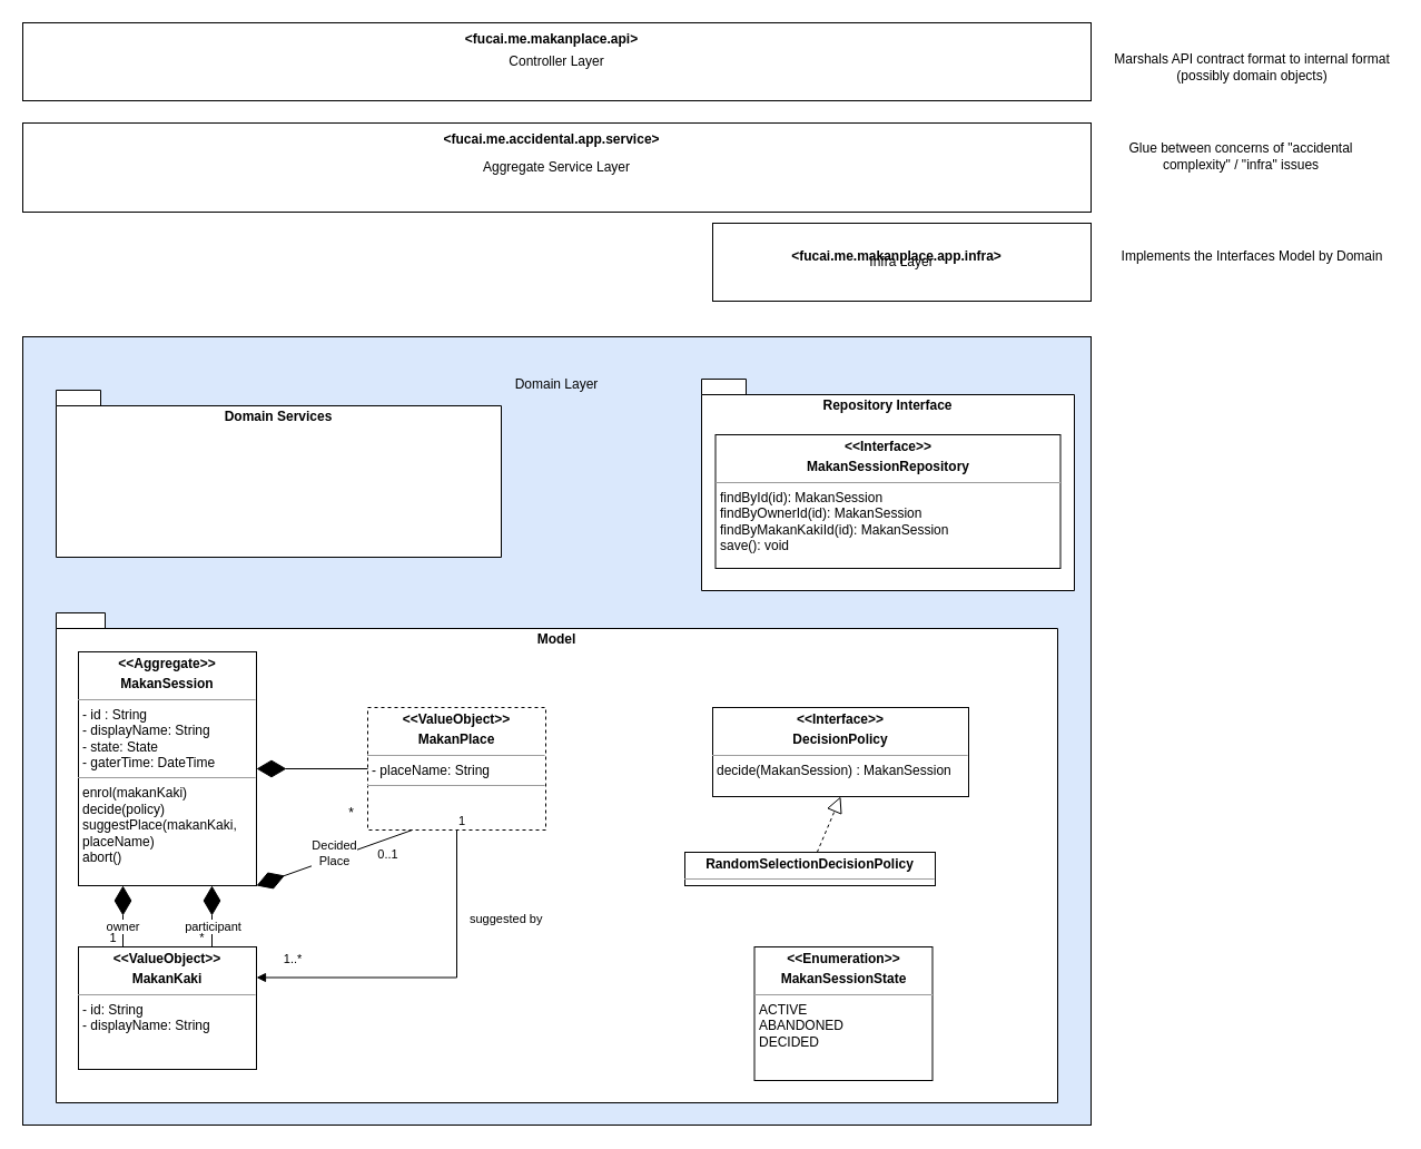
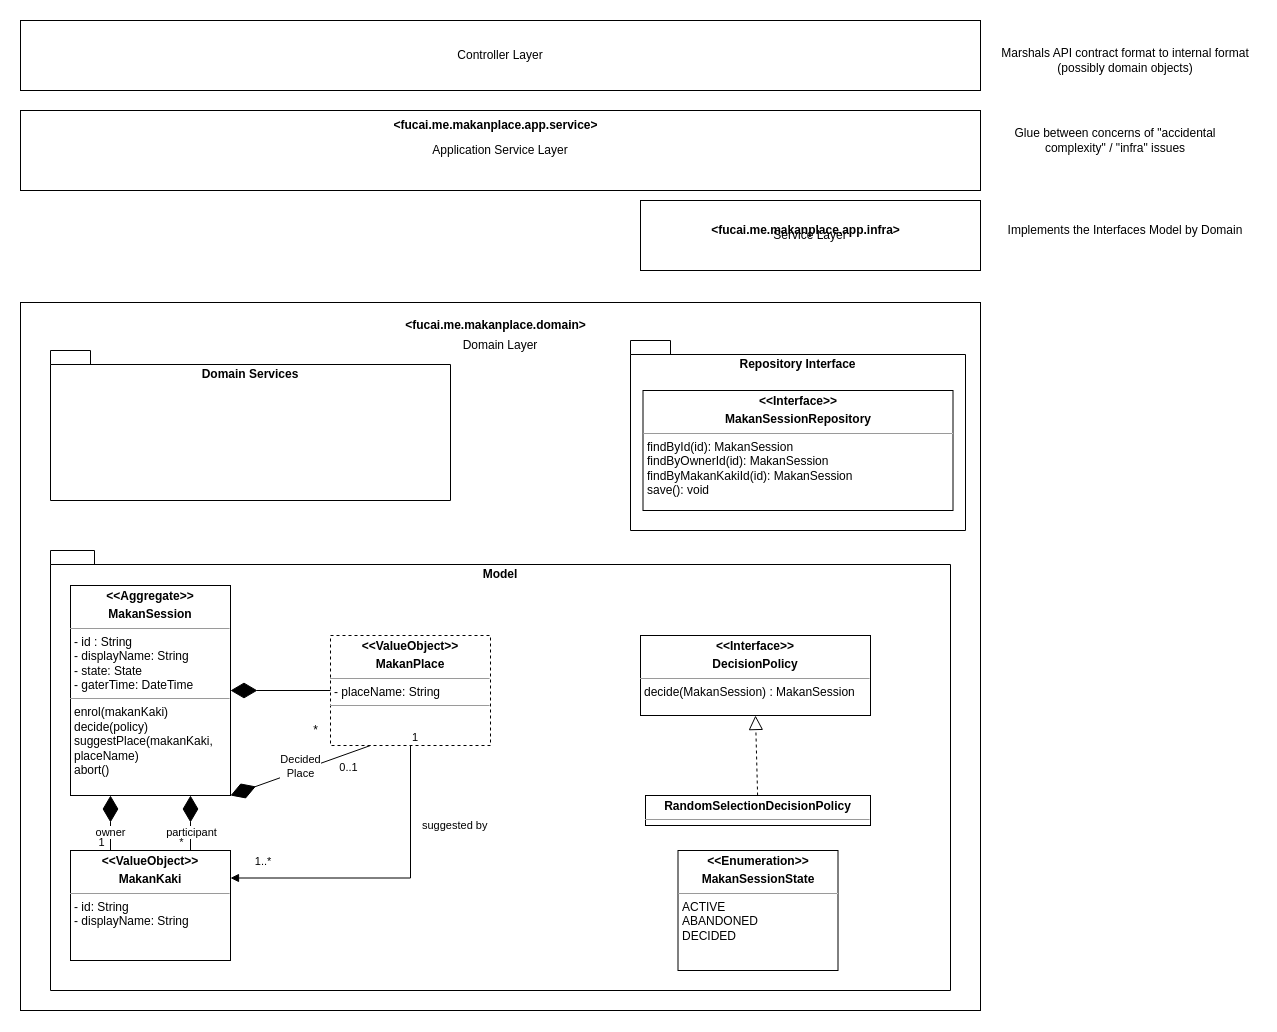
- <mxCell id="12" value="&amp;lt;fucai.me.makanplace.api&amp;gt;" style="text;html=1;align=center;verticalAlign=middle;resizable=0;points=[];autosize=1;strokeColor=none;fillColor=none;fontStyle=1" vertex="1" parent="1"><mxGeometry x="405" y="20" width="180" height="30" as="geometry" /></mxCell>
- <mxCell id="13" value="&amp;lt;fucai.me.accidental.app.service&amp;gt;" style="text;html=1;align=center;verticalAlign=middle;resizable=0;points=[];autosize=1;strokeColor=none;fillColor=none;fontStyle=1" vertex="1" parent="1"><mxGeometry x="380" y="110" width="230" height="30" as="geometry" /></mxCell>
+ <mxCell id="13" value="&amp;lt;fucai.me.makanplace.app.service&amp;gt;" style="text;html=1;align=center;verticalAlign=middle;resizable=0;points=[];autosize=1;strokeColor=none;fillColor=none;fontStyle=1" vertex="1" parent="1"><mxGeometry x="380" y="110" width="230" height="30" as="geometry" /></mxCell>
- <mxCell id="4" value="Aggregate Service Layer" style="rounded=0;whiteSpace=wrap;html=1;" parent="1" vertex="1"><mxGeometry x="20" y="110" width="960" height="80" as="geometry" /></mxCell>
+ <mxCell id="4" value="Application Service Layer" style="rounded=0;whiteSpace=wrap;html=1;" parent="1" vertex="1"><mxGeometry x="20" y="110" width="960" height="80" as="geometry" /></mxCell>
- <mxCell id="7" value="Infra Layer" style="rounded=0;whiteSpace=wrap;html=1;" parent="1" vertex="1"><mxGeometry x="640" y="200" width="340" height="70" as="geometry" /></mxCell>
+ <mxCell id="7" value="Service Layer" style="rounded=0;whiteSpace=wrap;html=1;" parent="1" vertex="1"><mxGeometry x="640" y="200" width="340" height="70" as="geometry" /></mxCell>
- <mxCell id="5" value="&lt;br&gt;&lt;br&gt;Domain Layer" style="rounded=0;whiteSpace=wrap;html=1;verticalAlign=top;fillColor=#dae8fc;" parent="1" vertex="1"><mxGeometry x="20" y="302" width="960" height="708" as="geometry" /></mxCell>
+ <mxCell id="5" value="&lt;br&gt;&lt;br&gt;Domain Layer" style="rounded=0;whiteSpace=wrap;html=1;verticalAlign=top;" parent="1" vertex="1"><mxGeometry x="20" y="302" width="960" height="708" as="geometry" /></mxCell>
+ <mxCell id="15" value="&amp;lt;fucai.me.makanplace.domain&amp;gt;" style="text;html=1;align=center;verticalAlign=middle;resizable=0;points=[];autosize=1;strokeColor=none;fillColor=none;fontStyle=1" vertex="1" parent="1"><mxGeometry x="395" y="310" width="200" height="30" as="geometry" /></mxCell>
- <mxCell id="36" value="&lt;p style=&quot;margin:0px;margin-top:4px;text-align:center;&quot;&gt;&lt;b style=&quot;background-color: initial;&quot;&gt;RandomSelectionDecisionPolicy&lt;/b&gt;&lt;br&gt;&lt;/p&gt;&lt;hr size=&quot;1&quot;&gt;&lt;p style=&quot;margin:0px;margin-left:4px;&quot;&gt;&lt;br&gt;&lt;/p&gt;" style="verticalAlign=top;align=left;overflow=fill;fontSize=12;fontFamily=Helvetica;html=1;whiteSpace=wrap;" vertex="1" parent="1"><mxGeometry x="615" y="765" width="225" height="30" as="geometry" /></mxCell>
+ <mxCell id="36" value="&lt;p style=&quot;margin:0px;margin-top:4px;text-align:center;&quot;&gt;&lt;b style=&quot;background-color: initial;&quot;&gt;RandomSelectionDecisionPolicy&lt;/b&gt;&lt;br&gt;&lt;/p&gt;&lt;hr size=&quot;1&quot;&gt;&lt;p style=&quot;margin:0px;margin-left:4px;&quot;&gt;&lt;br&gt;&lt;/p&gt;" style="verticalAlign=top;align=left;overflow=fill;fontSize=12;fontFamily=Helvetica;html=1;whiteSpace=wrap;" vertex="1" parent="1"><mxGeometry x="645" y="795" width="225" height="30" as="geometry" /></mxCell>
